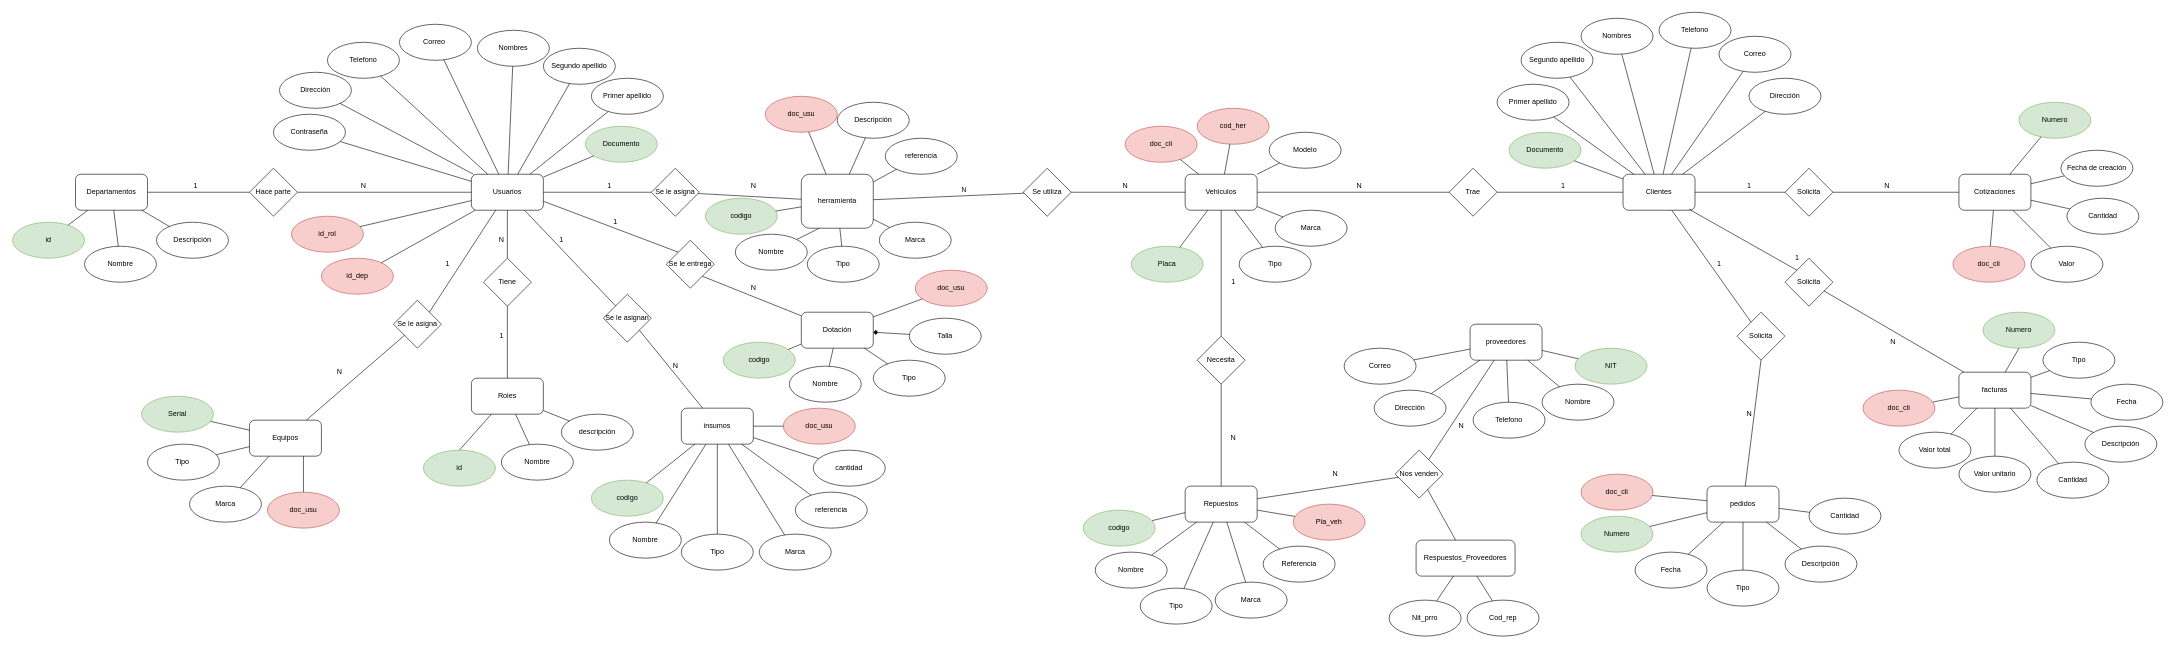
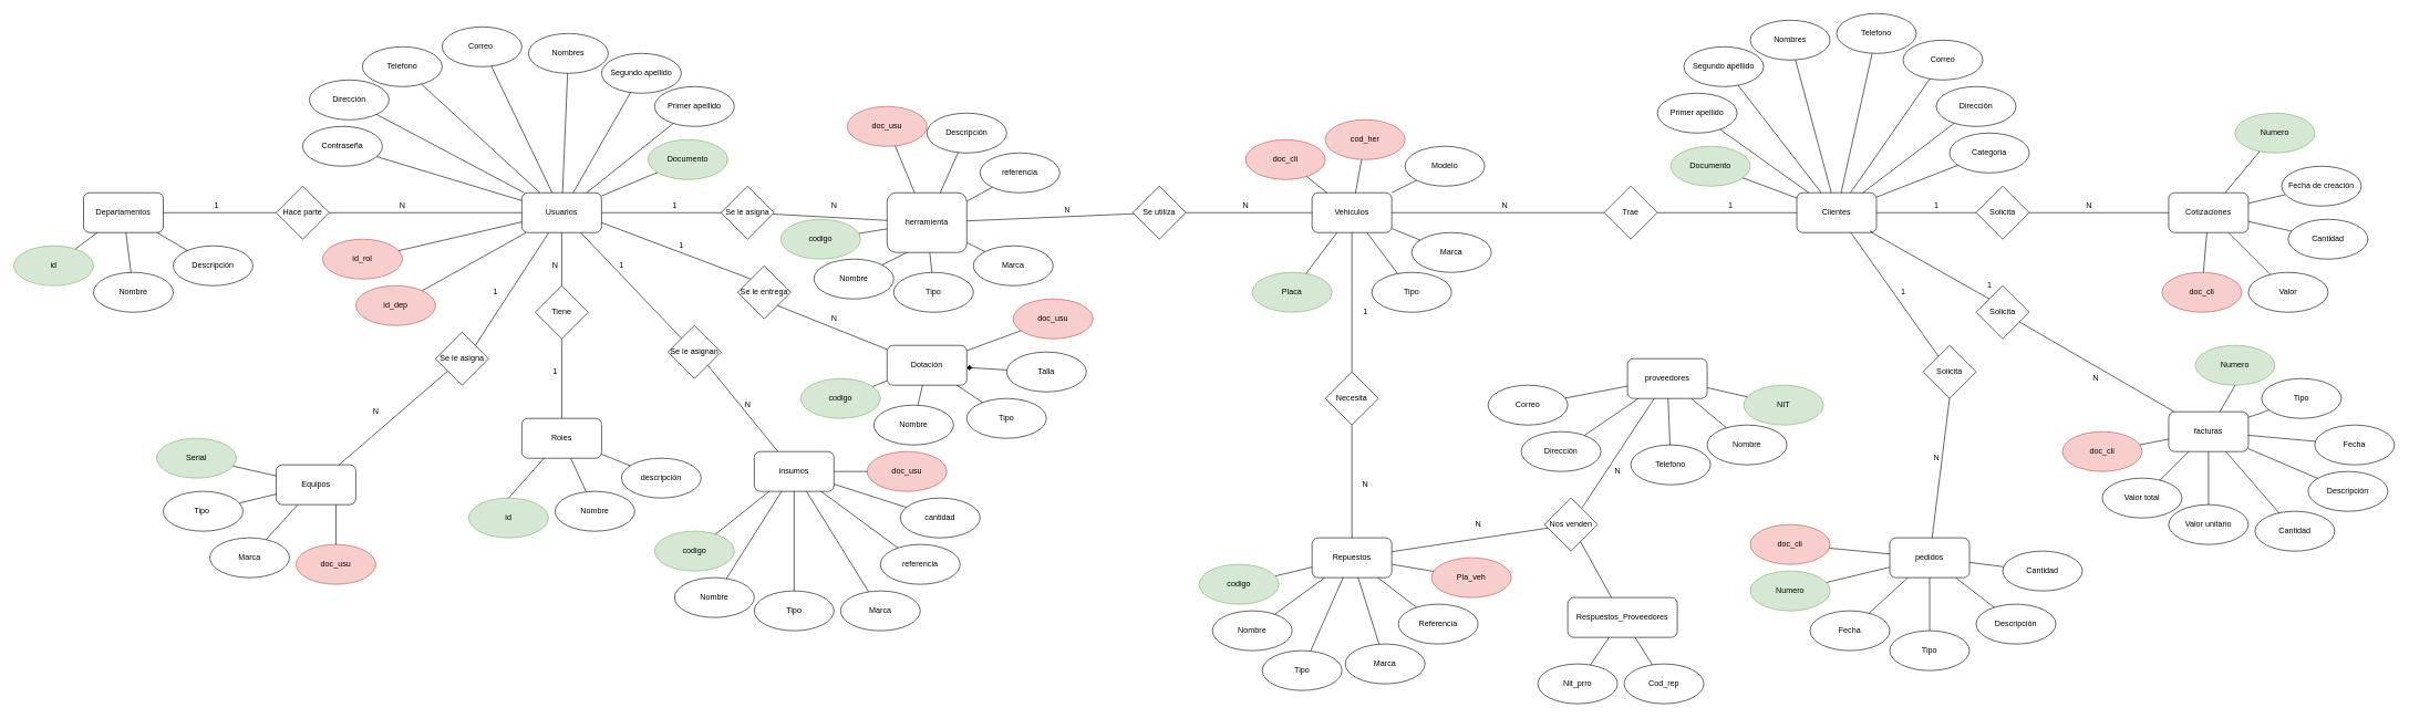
+ <mxCell id="135" value="Categoria" style="ellipse;whiteSpace=wrap;html=1;" parent="1" vertex="1"><mxGeometry x="2935" y="200" width="120" height="60" as="geometry" /></mxCell>
+ <mxCell id="220" value="" style="endArrow=none;html=1;rounded=0;" parent="1" source="9" target="135" edge="1"><mxGeometry width="50" height="50" relative="1" as="geometry"><mxPoint x="2885" y="390" as="sourcePoint" /><mxPoint x="2935" y="340" as="targetPoint" /></mxGeometry></mxCell>
